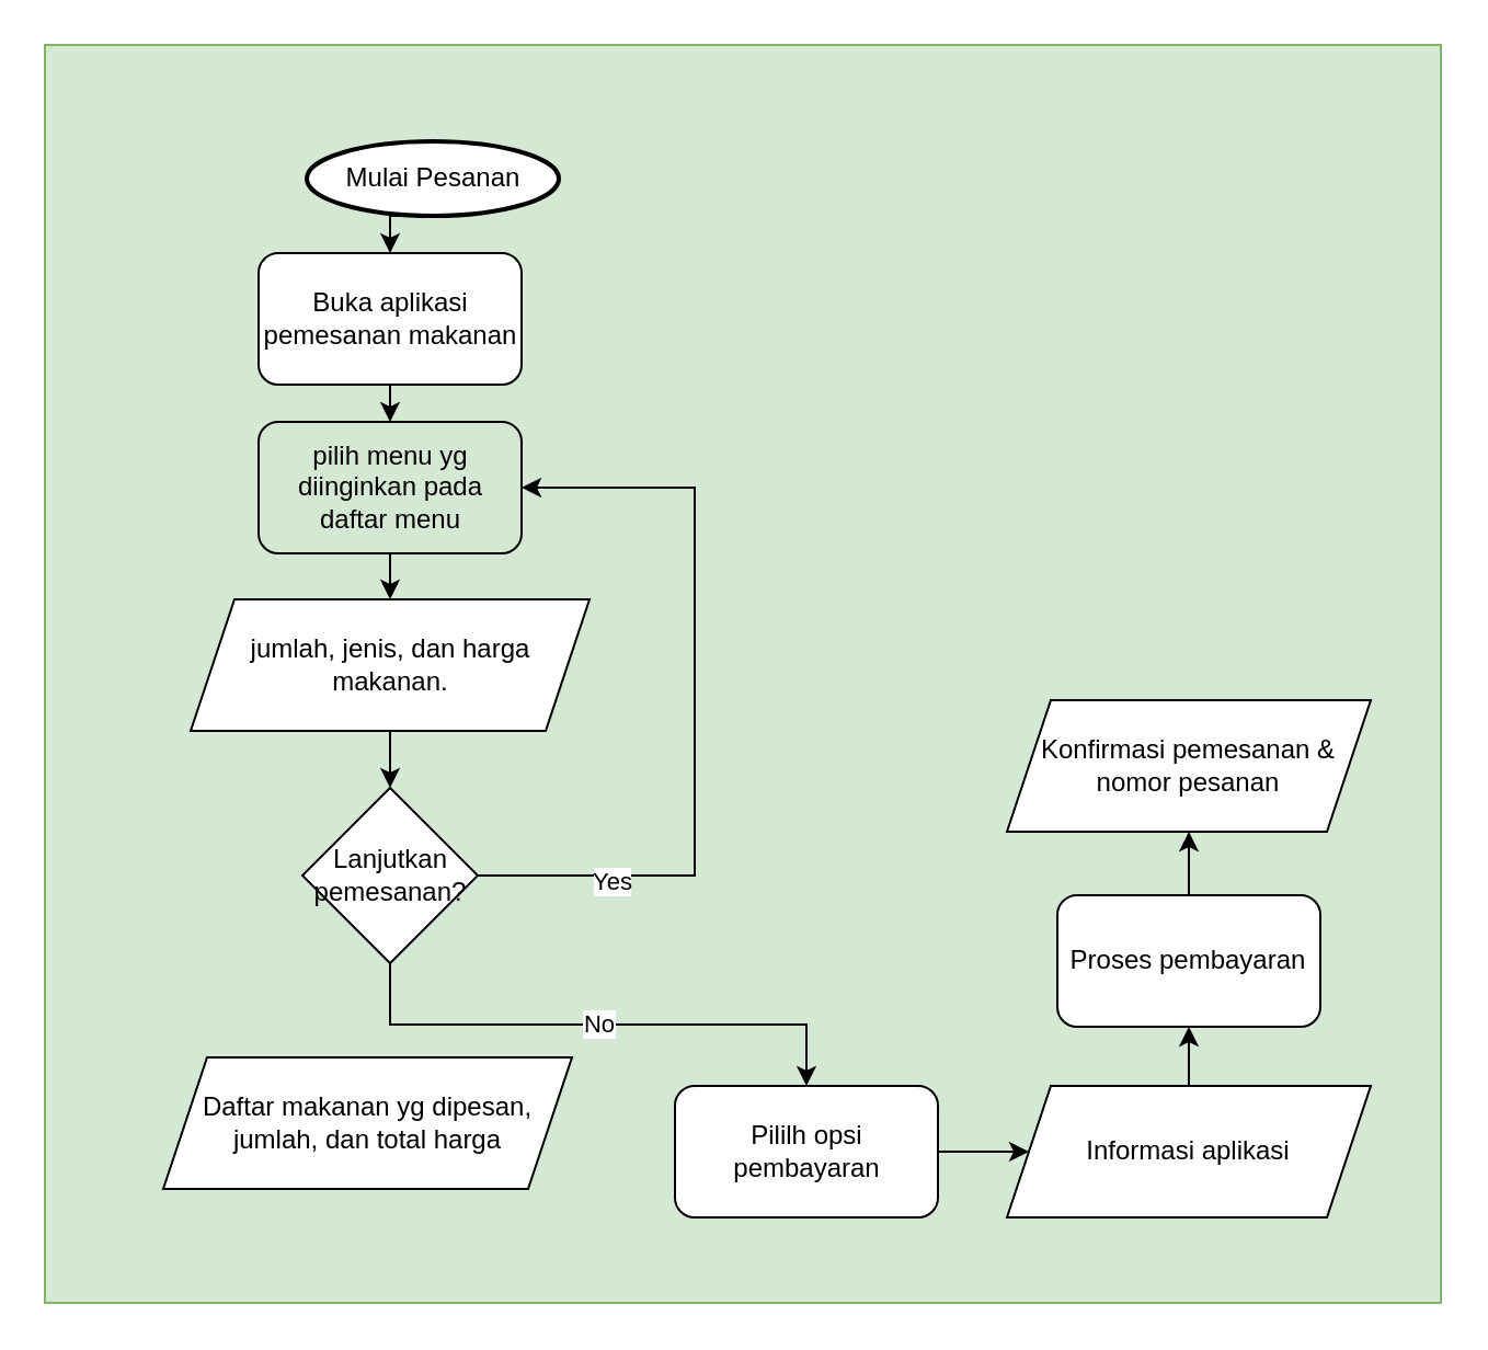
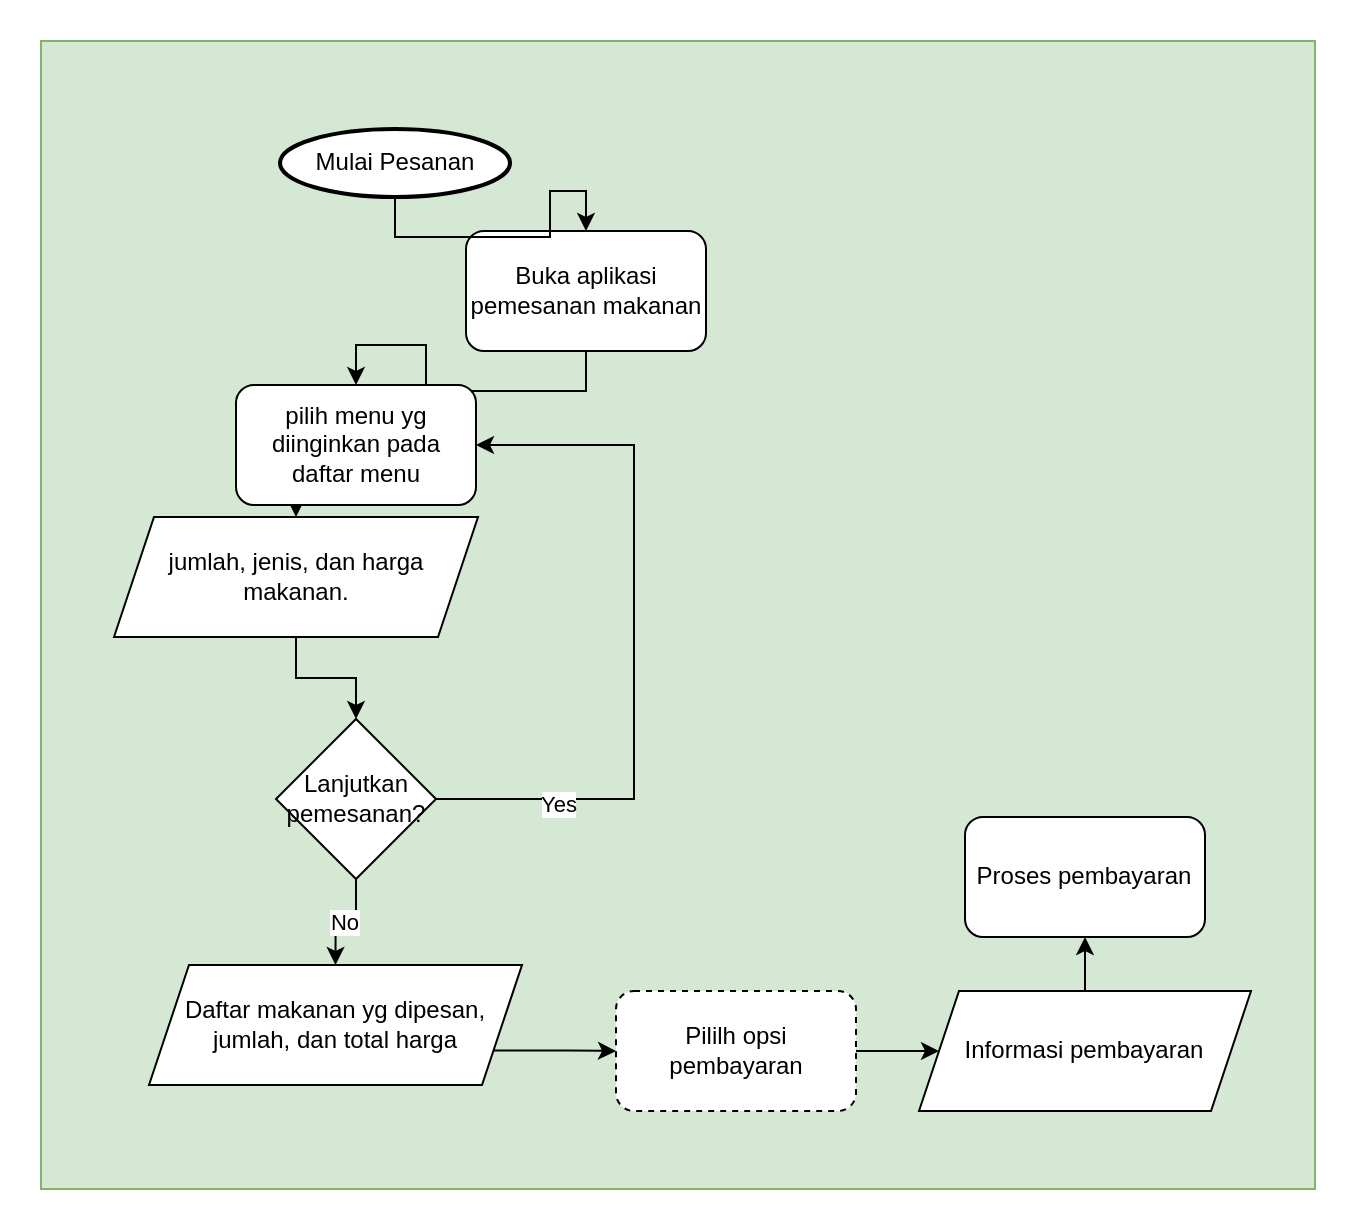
- <mxCell id="4" value="Buka aplikasi pemesanan makanan" style="rounded=1;whiteSpace=wrap;html=1;" vertex="1" parent="1"><mxGeometry x="117.5" y="115" width="120" height="60" as="geometry" /></mxCell>
+ <mxCell id="4" value="Buka aplikasi pemesanan makanan" style="rounded=1;whiteSpace=wrap;html=1;" vertex="1" parent="1"><mxGeometry x="232.5" y="115" width="120" height="60" as="geometry" /></mxCell>
- <mxCell id="6" value="pilih menu yg diinginkan pada daftar menu" style="rounded=1;whiteSpace=wrap;html=1;fillColor=#d5e8d4;" vertex="1" parent="1"><mxGeometry x="117.5" y="192" width="120" height="60" as="geometry" /></mxCell>
+ <mxCell id="6" value="pilih menu yg diinginkan pada daftar menu" style="rounded=1;whiteSpace=wrap;html=1;" vertex="1" parent="1"><mxGeometry x="117.5" y="192" width="120" height="60" as="geometry" /></mxCell>
- <mxCell id="8" value="jumlah, jenis, dan harga makanan." style="shape=parallelogram;perimeter=parallelogramPerimeter;whiteSpace=wrap;html=1;fixedSize=1;" vertex="1" parent="1"><mxGeometry x="86.5" y="273" width="182" height="60" as="geometry" /></mxCell>
+ <mxCell id="8" value="jumlah, jenis, dan harga makanan." style="shape=parallelogram;perimeter=parallelogramPerimeter;whiteSpace=wrap;html=1;fixedSize=1;" vertex="1" parent="1"><mxGeometry x="56.5" y="258" width="182" height="60" as="geometry" /></mxCell>
- <mxCell id="21" value="Konfirmasi pemesanan &amp;amp; nomor pesanan" style="shape=parallelogram;perimeter=parallelogramPerimeter;whiteSpace=wrap;html=1;fixedSize=1;" vertex="1" parent="1"><mxGeometry x="459" y="319" width="166" height="60" as="geometry" /></mxCell>
- <mxCell id="19" style="edgeStyle=orthogonalEdgeStyle;rounded=0;orthogonalLoop=1;jettySize=auto;html=1;exitX=0.5;exitY=0;exitDx=0;exitDy=0;entryX=0.5;entryY=1;entryDx=0;entryDy=0;" edge="1" parent="1" source="20" target="21"><mxGeometry relative="1" as="geometry" /></mxCell>
- <mxCell id="11" value="No" style="edgeStyle=orthogonalEdgeStyle;rounded=0;orthogonalLoop=1;jettySize=auto;html=1;exitX=0.5;exitY=1;exitDx=0;exitDy=0;" edge="1" parent="1" source="12" target="16"><mxGeometry relative="1" as="geometry" /></mxCell>
+ <mxCell id="11" value="No" style="edgeStyle=orthogonalEdgeStyle;rounded=0;orthogonalLoop=1;jettySize=auto;html=1;exitX=0.5;exitY=1;exitDx=0;exitDy=0;entryX=0.5;entryY=0;entryDx=0;entryDy=0;" edge="1" parent="1" source="12" target="14"><mxGeometry relative="1" as="geometry" /></mxCell>
+ <mxCell id="13" style="edgeStyle=orthogonalEdgeStyle;rounded=0;orthogonalLoop=1;jettySize=auto;html=1;exitX=1;exitY=0.75;exitDx=0;exitDy=0;entryX=0;entryY=0.5;entryDx=0;entryDy=0;" edge="1" parent="1" source="14" target="16"><mxGeometry relative="1" as="geometry" /></mxCell>
- <mxCell id="16" value="Pililh opsi pembayaran" style="rounded=1;whiteSpace=wrap;html=1;" vertex="1" parent="1"><mxGeometry x="307.5" y="495" width="120" height="60" as="geometry" /></mxCell>
+ <mxCell id="16" value="Pililh opsi pembayaran" style="rounded=1;whiteSpace=wrap;html=1;dashed=1;" vertex="1" parent="1"><mxGeometry x="307.5" y="495" width="120" height="60" as="geometry" /></mxCell>
- <mxCell id="18" value="Informasi aplikasi" style="shape=parallelogram;perimeter=parallelogramPerimeter;whiteSpace=wrap;html=1;fixedSize=1;" vertex="1" parent="1"><mxGeometry x="459" y="495" width="166" height="60" as="geometry" /></mxCell>
+ <mxCell id="18" value="Informasi pembayaran" style="shape=parallelogram;perimeter=parallelogramPerimeter;whiteSpace=wrap;html=1;fixedSize=1;" vertex="1" parent="1"><mxGeometry x="459" y="495" width="166" height="60" as="geometry" /></mxCell>
